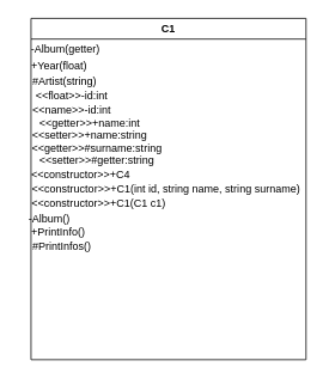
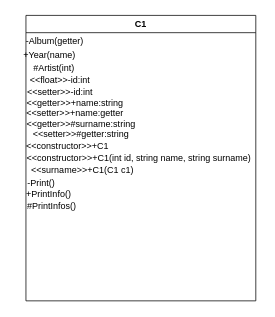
- <mxCell id="4" value="+Year(float)" style="text;html=1;align=center;verticalAlign=middle;resizable=0;points=[];autosize=1;strokeColor=none;fillColor=none;" vertex="1" parent="2"><mxGeometry x="-14" y="38" width="90" height="30" as="geometry" /></mxCell>
+ <mxCell id="4" value="+Year(name)" style="text;html=1;align=center;verticalAlign=middle;resizable=0;points=[];autosize=1;strokeColor=none;fillColor=none;" vertex="1" parent="2"><mxGeometry x="-14" y="38" width="90" height="30" as="geometry" /></mxCell>
- <mxCell id="5" value="#Artist(string)" style="text;html=1;align=center;verticalAlign=middle;resizable=0;points=[];autosize=1;strokeColor=none;fillColor=none;" vertex="1" parent="2"><mxGeometry x="-8" y="56" width="90" height="30" as="geometry" /></mxCell>
+ <mxCell id="5" value="#Artist(int)" style="text;html=1;align=center;verticalAlign=middle;resizable=0;points=[];autosize=1;strokeColor=none;fillColor=none;" vertex="1" parent="2"><mxGeometry x="-8" y="56" width="90" height="30" as="geometry" /></mxCell>
- <mxCell id="7" value="&amp;lt;&amp;lt;name&amp;gt;&amp;gt;-id:int" style="text;html=1;align=center;verticalAlign=middle;resizable=0;points=[];autosize=1;strokeColor=none;fillColor=none;" vertex="1" parent="2"><mxGeometry x="-10" y="87" width="110" height="30" as="geometry" /></mxCell>
+ <mxCell id="7" value="&amp;lt;&amp;lt;setter&amp;gt;&amp;gt;-id:int" style="text;html=1;align=center;verticalAlign=middle;resizable=0;points=[];autosize=1;strokeColor=none;fillColor=none;" vertex="1" parent="2"><mxGeometry x="-10" y="87" width="110" height="30" as="geometry" /></mxCell>
- <mxCell id="8" value="&amp;lt;&amp;lt;getter&amp;gt;&amp;gt;+name:int" style="text;html=1;align=center;verticalAlign=middle;resizable=0;points=[];autosize=1;strokeColor=none;fillColor=none;" vertex="1" parent="2"><mxGeometry x="-10" y="102" width="150" height="30" as="geometry" /></mxCell>
+ <mxCell id="8" value="&amp;lt;&amp;lt;getter&amp;gt;&amp;gt;+name:string" style="text;html=1;align=center;verticalAlign=middle;resizable=0;points=[];autosize=1;strokeColor=none;fillColor=none;" vertex="1" parent="2"><mxGeometry x="-10" y="102" width="150" height="30" as="geometry" /></mxCell>
- <mxCell id="9" value="&amp;lt;&amp;lt;setter&amp;gt;&amp;gt;+name:string" style="text;html=1;align=center;verticalAlign=middle;resizable=0;points=[];autosize=1;strokeColor=none;fillColor=none;" vertex="1" parent="2"><mxGeometry x="-10" y="116" width="150" height="30" as="geometry" /></mxCell>
+ <mxCell id="9" value="&amp;lt;&amp;lt;setter&amp;gt;&amp;gt;+name:getter" style="text;html=1;align=center;verticalAlign=middle;resizable=0;points=[];autosize=1;strokeColor=none;fillColor=none;" vertex="1" parent="2"><mxGeometry x="-10" y="116" width="150" height="30" as="geometry" /></mxCell>
- <mxCell id="12" value="&amp;lt;&amp;lt;constructor&amp;gt;&amp;gt;+C4" style="text;html=1;align=center;verticalAlign=middle;resizable=0;points=[];autosize=1;strokeColor=none;fillColor=none;" vertex="1" parent="2"><mxGeometry x="-10" y="159" width="130" height="30" as="geometry" /></mxCell>
+ <mxCell id="12" value="&amp;lt;&amp;lt;constructor&amp;gt;&amp;gt;+C1" style="text;html=1;align=center;verticalAlign=middle;resizable=0;points=[];autosize=1;strokeColor=none;fillColor=none;" vertex="1" parent="2"><mxGeometry x="-10" y="159" width="130" height="30" as="geometry" /></mxCell>
- <mxCell id="14" value="&amp;lt;&amp;lt;constructor&amp;gt;&amp;gt;+C1(C1 c1)" style="text;html=1;align=center;verticalAlign=middle;resizable=0;points=[];autosize=1;strokeColor=none;fillColor=none;" vertex="1" parent="2"><mxGeometry x="-10" y="191" width="170" height="30" as="geometry" /></mxCell>
+ <mxCell id="14" value="&amp;lt;&amp;lt;surname&amp;gt;&amp;gt;+C1(C1 c1)" style="text;html=1;align=center;verticalAlign=middle;resizable=0;points=[];autosize=1;strokeColor=none;fillColor=none;" vertex="1" parent="2"><mxGeometry x="-10" y="191" width="170" height="30" as="geometry" /></mxCell>
- <mxCell id="15" value="-Album()" style="text;html=1;align=center;verticalAlign=middle;resizable=0;points=[];autosize=1;strokeColor=none;fillColor=none;" vertex="1" parent="2"><mxGeometry x="-10" y="208" width="60" height="30" as="geometry" /></mxCell>
+ <mxCell id="15" value="-Print()" style="text;html=1;align=center;verticalAlign=middle;resizable=0;points=[];autosize=1;strokeColor=none;fillColor=none;" vertex="1" parent="2"><mxGeometry x="-10" y="208" width="60" height="30" as="geometry" /></mxCell>
